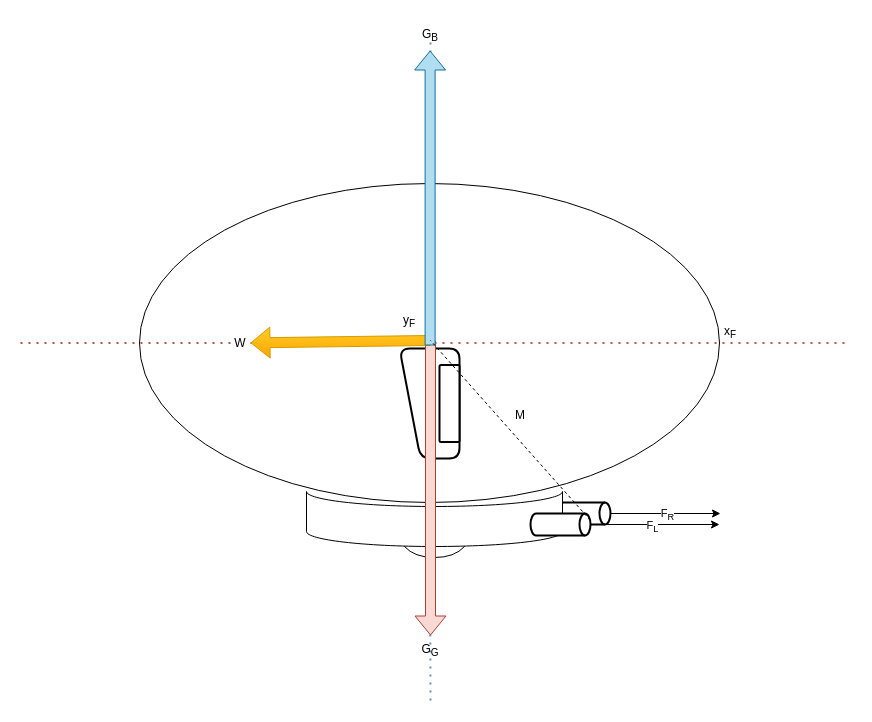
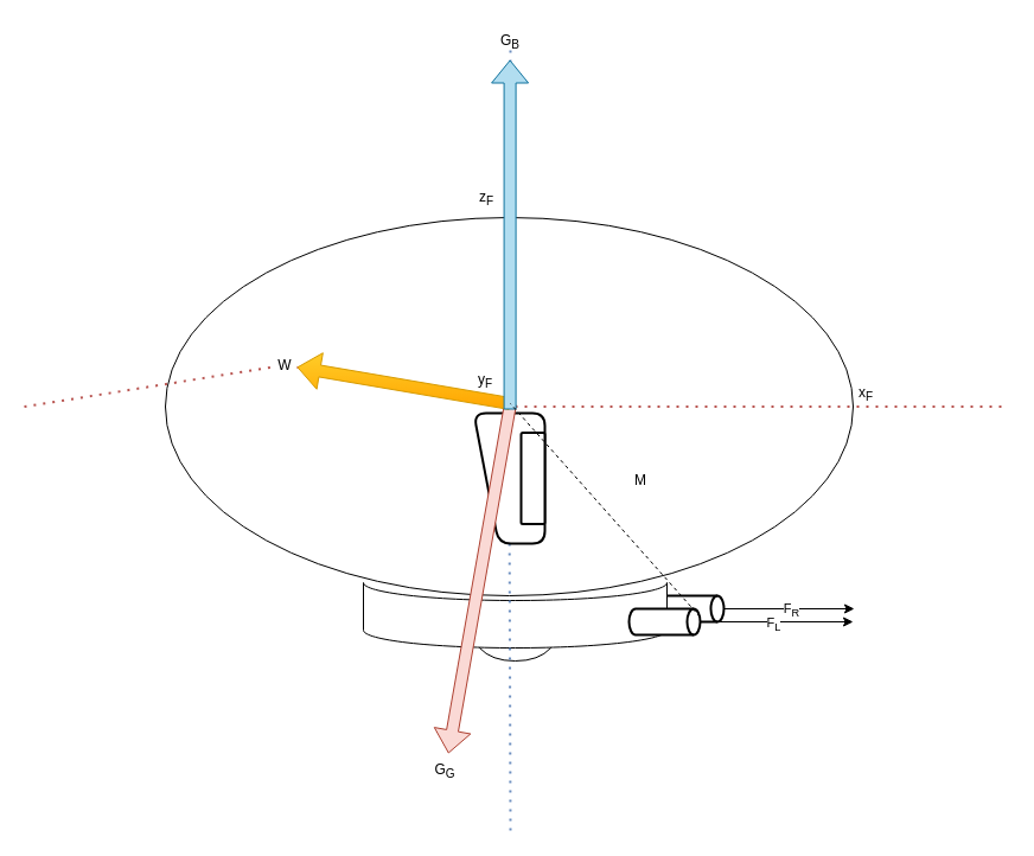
+ <mxCell id="16" value="z&lt;sub&gt;F&lt;/sub&gt;" style="text;html=1;align=center;verticalAlign=middle;whiteSpace=wrap;rounded=0;" vertex="1" parent="1"><mxGeometry x="380" y="150" width="60" height="33" as="geometry" /></mxCell>
- <mxCell id="29" value="W" style="text;html=1;align=center;verticalAlign=middle;whiteSpace=wrap;rounded=0;" vertex="1" parent="1"><mxGeometry x="230" y="327.5" width="20" height="30" as="geometry" /></mxCell>
+ <mxCell id="29" value="W" style="text;html=1;align=center;verticalAlign=middle;whiteSpace=wrap;rounded=0;" vertex="1" parent="1"><mxGeometry x="230" y="292.5" width="20" height="30" as="geometry" /></mxCell>
- <mxCell id="27" value="M" style="text;html=1;align=center;verticalAlign=middle;whiteSpace=wrap;rounded=0;" vertex="1" parent="1"><mxGeometry x="490" y="400" width="60" height="30" as="geometry" /></mxCell>
+ <mxCell id="27" value="M" style="text;html=1;align=center;verticalAlign=middle;whiteSpace=wrap;rounded=0;" vertex="1" parent="1"><mxGeometry x="510" y="390" width="60" height="30" as="geometry" /></mxCell>
- <mxCell id="22" value="G&lt;sub&gt;G&lt;/sub&gt;" style="text;html=1;align=center;verticalAlign=middle;whiteSpace=wrap;rounded=0;" vertex="1" parent="1"><mxGeometry x="400" y="635" width="60" height="30" as="geometry" /></mxCell>
+ <mxCell id="22" value="G&lt;sub&gt;G&lt;/sub&gt;" style="text;html=1;align=center;verticalAlign=middle;whiteSpace=wrap;rounded=0;" vertex="1" parent="1"><mxGeometry x="345" y="635" width="60" height="30" as="geometry" /></mxCell>
